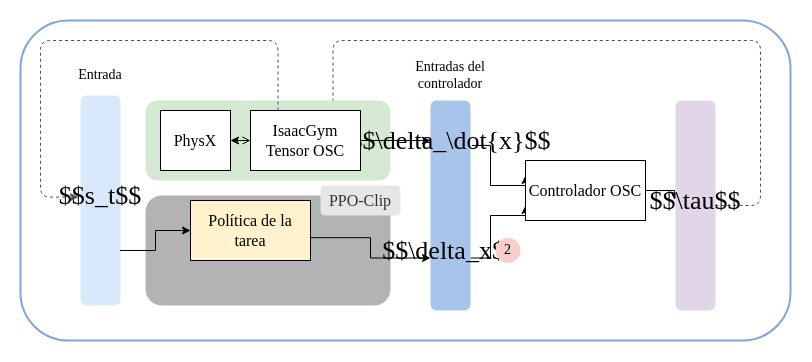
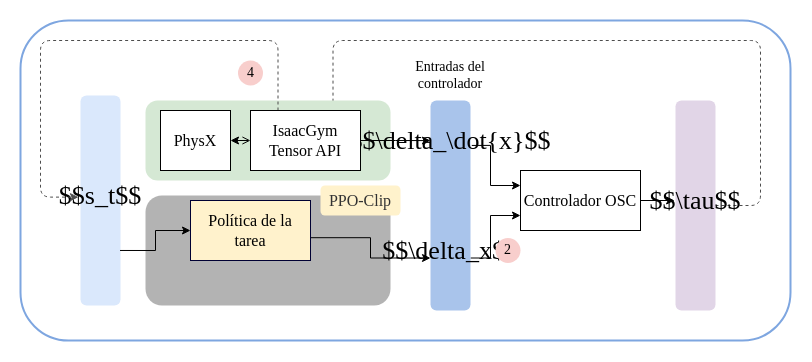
+ <mxCell id="29" value="4" style="ellipse;whiteSpace=wrap;html=1;aspect=fixed;rounded=1;strokeColor=none;strokeWidth=1;fontFamily=Lucida Console;fontSize=14;fillColor=#f8cecc;" vertex="1" parent="1"><mxGeometry x="237.5" y="60" width="25" height="25" as="geometry" /></mxCell>
- <mxCell id="26" value="Entrada" style="text;html=1;strokeColor=none;fillColor=none;align=center;verticalAlign=middle;whiteSpace=wrap;rounded=0;fontSize=14;fontFamily=Lucida Console;" vertex="1" parent="1"><mxGeometry x="70" y="60" width="60" height="30" as="geometry" /></mxCell>
- <mxCell id="25" value="IsaacGym Tensor OSC" style="rounded=0;whiteSpace=wrap;html=1;strokeWidth=1;fontSize=16;fontFamily=Lucida Console;" vertex="1" parent="1"><mxGeometry x="250" y="110" width="110" height="60" as="geometry" /></mxCell>
+ <mxCell id="25" value="IsaacGym Tensor API" style="rounded=0;whiteSpace=wrap;html=1;strokeWidth=1;fontSize=16;fontFamily=Lucida Console;" vertex="1" parent="1"><mxGeometry x="250" y="110" width="110" height="60" as="geometry" /></mxCell>
- <mxCell id="13" value="Controlador OSC" style="rounded=0;whiteSpace=wrap;html=1;strokeWidth=1;fontSize=16;fontFamily=Lucida Console;" vertex="1" parent="1"><mxGeometry x="525" y="160" width="120" height="60" as="geometry" /></mxCell>
+ <mxCell id="13" value="Controlador OSC" style="rounded=0;whiteSpace=wrap;html=1;strokeWidth=1;fontSize=16;fontFamily=Lucida Console;" vertex="1" parent="1"><mxGeometry x="520" y="170" width="120" height="60" as="geometry" /></mxCell>
- <mxCell id="14" value="PPO-Clip" style="rounded=1;whiteSpace=wrap;html=1;strokeColor=none;strokeWidth=1;fontFamily=Lucida Console;fontSize=16;fillColor=#E6E6E6;fontColor=#333333;" vertex="1" parent="1"><mxGeometry x="320" y="185" width="80" height="30" as="geometry" /></mxCell>
+ <mxCell id="14" value="PPO-Clip" style="rounded=1;whiteSpace=wrap;html=1;strokeColor=none;strokeWidth=1;fontFamily=Lucida Console;fontSize=16;fillColor=#fff2cc;fontColor=#333333;" vertex="1" parent="1"><mxGeometry x="320" y="185" width="80" height="30" as="geometry" /></mxCell>
